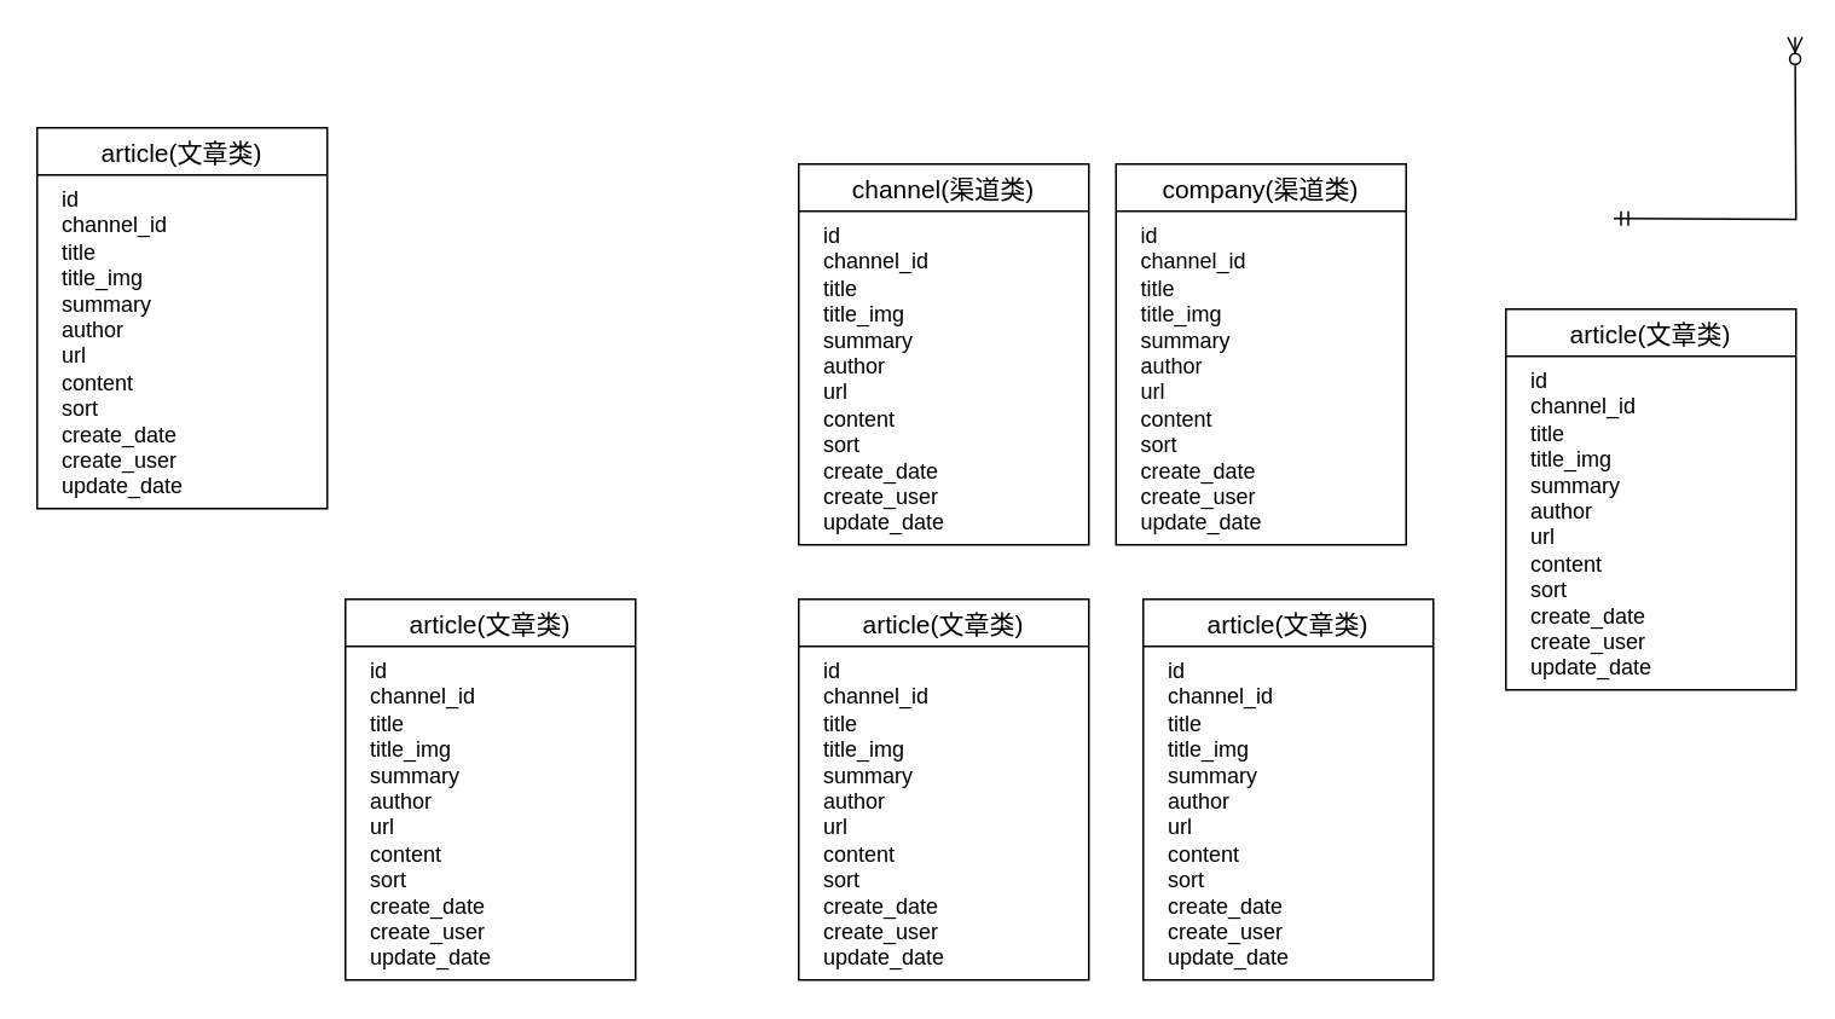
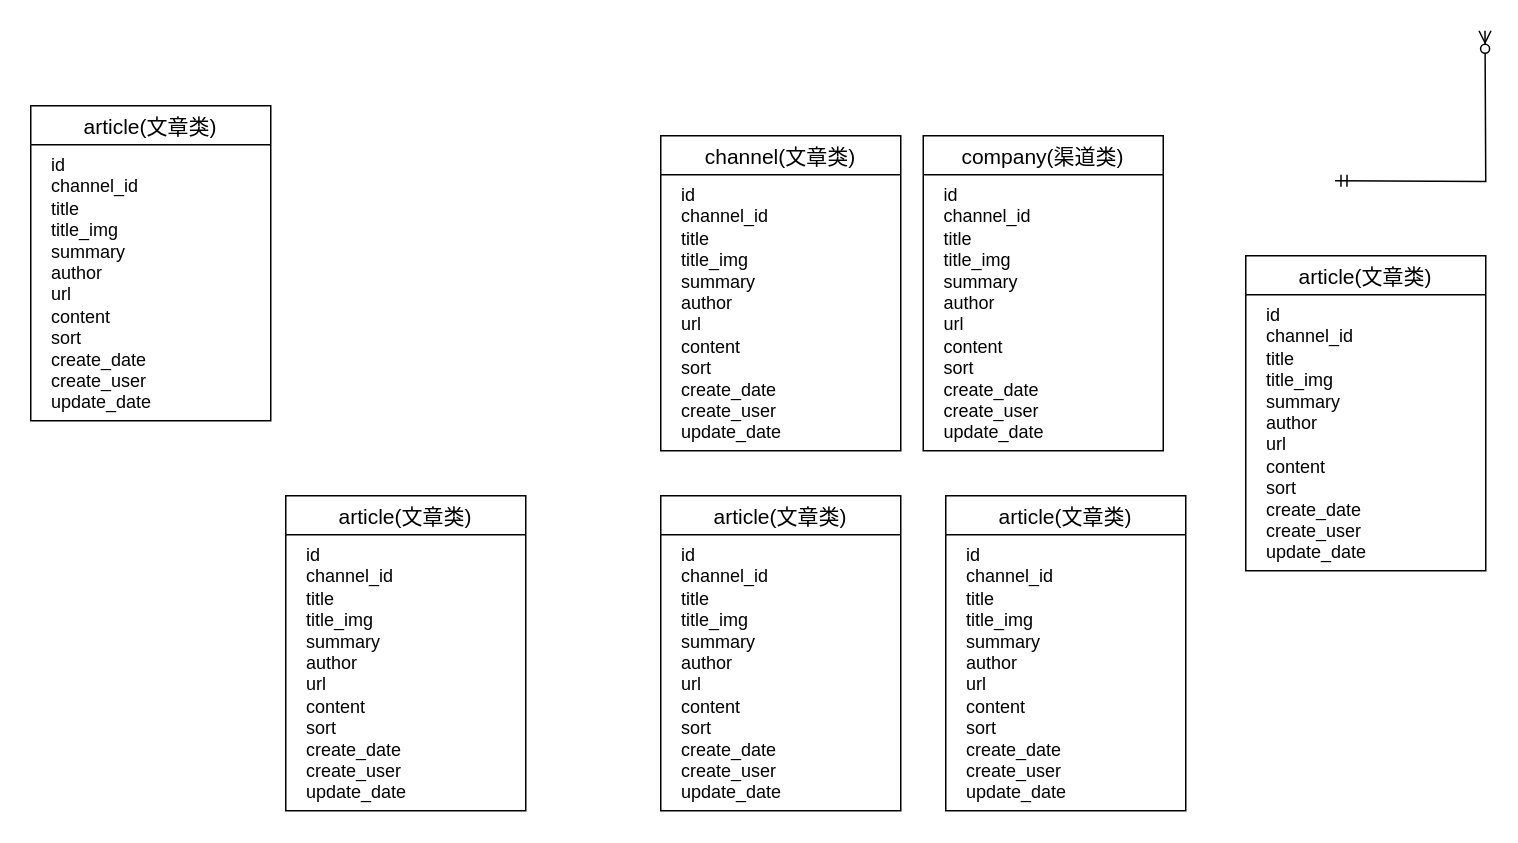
- <mxCell id="5" value="channel(渠道类)" style="swimlane;fontStyle=0;childLayout=stackLayout;horizontal=1;startSize=26;horizontalStack=0;resizeParent=1;resizeParentMax=0;resizeLast=0;collapsible=1;marginBottom=0;align=center;fontSize=14;" vertex="1" parent="1"><mxGeometry x="440" y="90" width="160" height="210" as="geometry" /></mxCell>
+ <mxCell id="5" value="channel(文章类)" style="swimlane;fontStyle=0;childLayout=stackLayout;horizontal=1;startSize=26;horizontalStack=0;resizeParent=1;resizeParentMax=0;resizeLast=0;collapsible=1;marginBottom=0;align=center;fontSize=14;" vertex="1" parent="1"><mxGeometry x="440" y="90" width="160" height="210" as="geometry" /></mxCell>
